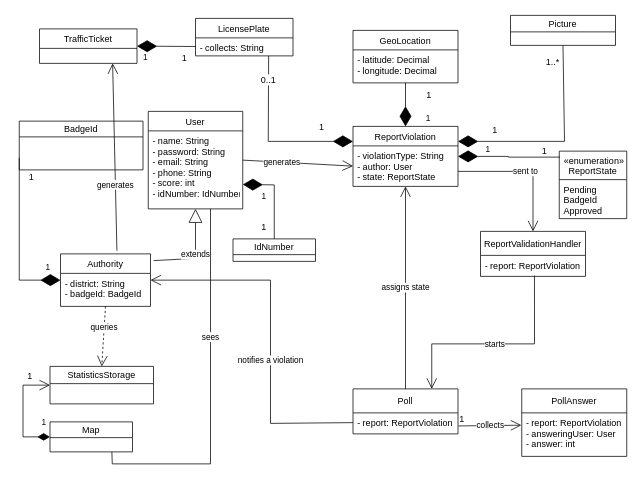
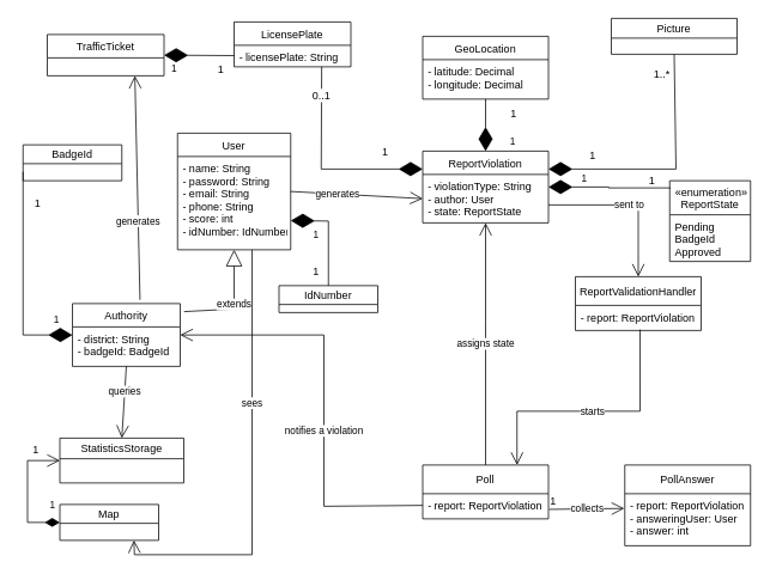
- <mxCell id="5" value="- collects: String" style="text;strokeColor=none;fillColor=none;align=left;verticalAlign=top;spacingLeft=4;spacingRight=4;overflow=hidden;rotatable=0;points=[[0,0.5],[1,0.5]];portConstraint=eastwest;" parent="4" vertex="1"><mxGeometry y="26" width="130" height="24" as="geometry" /></mxCell>
+ <mxCell id="5" value="- licensePlate: String" style="text;strokeColor=none;fillColor=none;align=left;verticalAlign=top;spacingLeft=4;spacingRight=4;overflow=hidden;rotatable=0;points=[[0,0.5],[1,0.5]];portConstraint=eastwest;" parent="4" vertex="1"><mxGeometry y="26" width="130" height="24" as="geometry" /></mxCell>
- <mxCell id="29" value="BadgeId" style="swimlane;fontStyle=0;childLayout=stackLayout;horizontal=1;startSize=21;fillColor=none;horizontalStack=0;resizeParent=1;resizeParentMax=0;resizeLast=0;collapsible=1;marginBottom=0;" parent="1" vertex="1"><mxGeometry x="20" y="161" width="165" height="65" as="geometry"><mxRectangle x="330" y="340" width="60" height="26" as="alternateBounds" /></mxGeometry></mxCell>
+ <mxCell id="29" value="BadgeId" style="swimlane;fontStyle=0;childLayout=stackLayout;horizontal=1;startSize=21;fillColor=none;horizontalStack=0;resizeParent=1;resizeParentMax=0;resizeLast=0;collapsible=1;marginBottom=0;" parent="1" vertex="1"><mxGeometry x="20" y="161" width="110" height="40" as="geometry"><mxRectangle x="330" y="340" width="60" height="26" as="alternateBounds" /></mxGeometry></mxCell>
- <mxCell id="50" value="queries" style="endArrow=open;endFill=1;endSize=12;html=1;fontColor=#000000;entryX=0.5;entryY=0;entryDx=0;entryDy=0;exitX=0.5;exitY=1;exitDx=0;exitDy=0;dashed=1;" edge="1" parent="1" source="21" target="9"><mxGeometry x="-0.298" width="160" relative="1" as="geometry"><mxPoint x="112" y="438" as="sourcePoint" /><mxPoint x="259" y="446" as="targetPoint" /><mxPoint as="offset" /></mxGeometry></mxCell>
+ <mxCell id="50" value="queries" style="endArrow=open;endFill=1;endSize=12;html=1;fontColor=#000000;entryX=0.5;entryY=0;entryDx=0;entryDy=0;exitX=0.5;exitY=1;exitDx=0;exitDy=0;" edge="1" parent="1" source="21" target="9"><mxGeometry x="-0.298" width="160" relative="1" as="geometry"><mxPoint x="112" y="438" as="sourcePoint" /><mxPoint x="259" y="446" as="targetPoint" /><mxPoint as="offset" /></mxGeometry></mxCell>
- <mxCell id="53" value="sees" style="endArrow=none;endFill=1;endSize=12;html=1;fontColor=#000000;exitX=0.659;exitY=1;exitDx=0;exitDy=0;exitPerimeter=0;entryX=0.75;entryY=1;entryDx=0;entryDy=0;rounded=0;" edge="1" parent="1" source="11" target="20"><mxGeometry x="-0.298" width="160" relative="1" as="geometry"><mxPoint x="268" y="468" as="sourcePoint" /><mxPoint x="275" y="588" as="targetPoint" /><mxPoint as="offset" /><Array as="points"><mxPoint x="275" y="618" /><mxPoint x="144" y="618" /></Array></mxGeometry></mxCell>
+ <mxCell id="53" value="sees" style="endArrow=open;endFill=1;endSize=12;html=1;fontColor=#000000;exitX=0.659;exitY=1;exitDx=0;exitDy=0;exitPerimeter=0;entryX=0.75;entryY=1;entryDx=0;entryDy=0;rounded=0;" edge="1" parent="1" source="11" target="20"><mxGeometry x="-0.298" width="160" relative="1" as="geometry"><mxPoint x="268" y="468" as="sourcePoint" /><mxPoint x="275" y="588" as="targetPoint" /><mxPoint as="offset" /><Array as="points"><mxPoint x="275" y="618" /><mxPoint x="144" y="618" /></Array></mxGeometry></mxCell>
